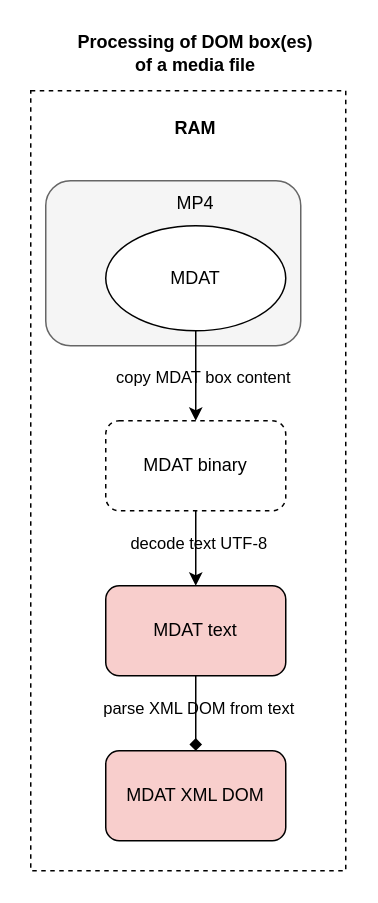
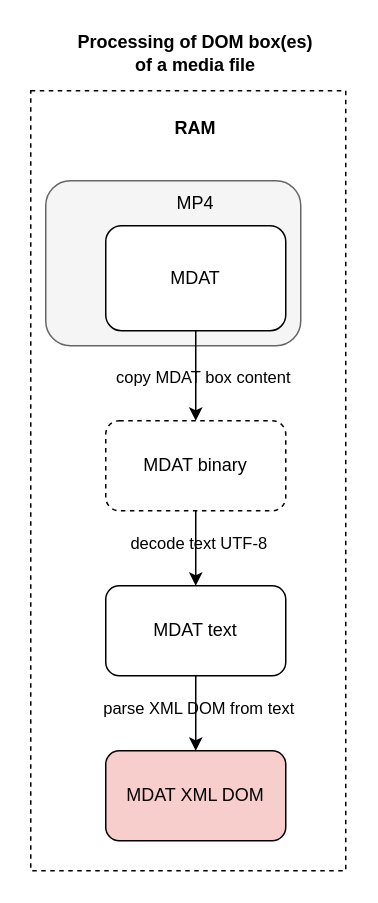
- <mxCell id="8" value="MDAT" style="ellipse;whiteSpace=wrap;html=1;labelBackgroundColor=none;" parent="2" vertex="1"><mxGeometry x="50" y="130" width="120" height="70" as="geometry" /></mxCell>
+ <mxCell id="8" value="MDAT" style="rounded=1;whiteSpace=wrap;html=1;labelBackgroundColor=none;" parent="2" vertex="1"><mxGeometry x="50" y="130" width="120" height="70" as="geometry" /></mxCell>
- <mxCell id="5" value="MDAT text" style="rounded=1;whiteSpace=wrap;html=1;labelBackgroundColor=none;fillColor=#f8cecc;" parent="2" vertex="1"><mxGeometry x="50" y="370" width="120" height="60" as="geometry" /></mxCell>
+ <mxCell id="5" value="MDAT text" style="rounded=1;whiteSpace=wrap;html=1;labelBackgroundColor=none;" parent="2" vertex="1"><mxGeometry x="50" y="370" width="120" height="60" as="geometry" /></mxCell>
- <mxCell id="12" value="" style="endArrow=diamond;html=1;labelBackgroundColor=none;" parent="2" source="5" target="6" edge="1"><mxGeometry width="50" height="50" relative="1" as="geometry"><mxPoint x="120" y="340" as="sourcePoint" /><mxPoint x="120" y="380" as="targetPoint" /></mxGeometry></mxCell>
+ <mxCell id="12" value="" style="endArrow=classic;html=1;labelBackgroundColor=none;" parent="2" source="5" target="6" edge="1"><mxGeometry width="50" height="50" relative="1" as="geometry"><mxPoint x="120" y="340" as="sourcePoint" /><mxPoint x="120" y="380" as="targetPoint" /></mxGeometry></mxCell>
